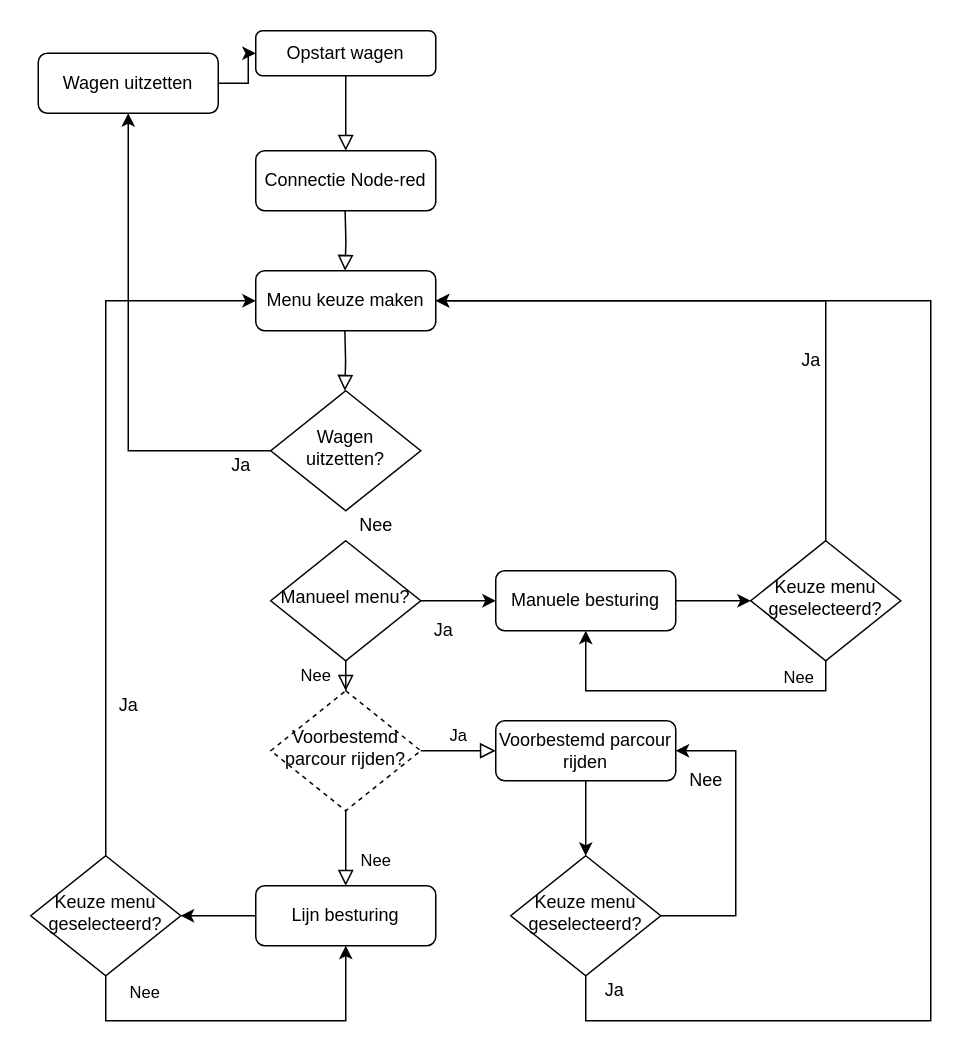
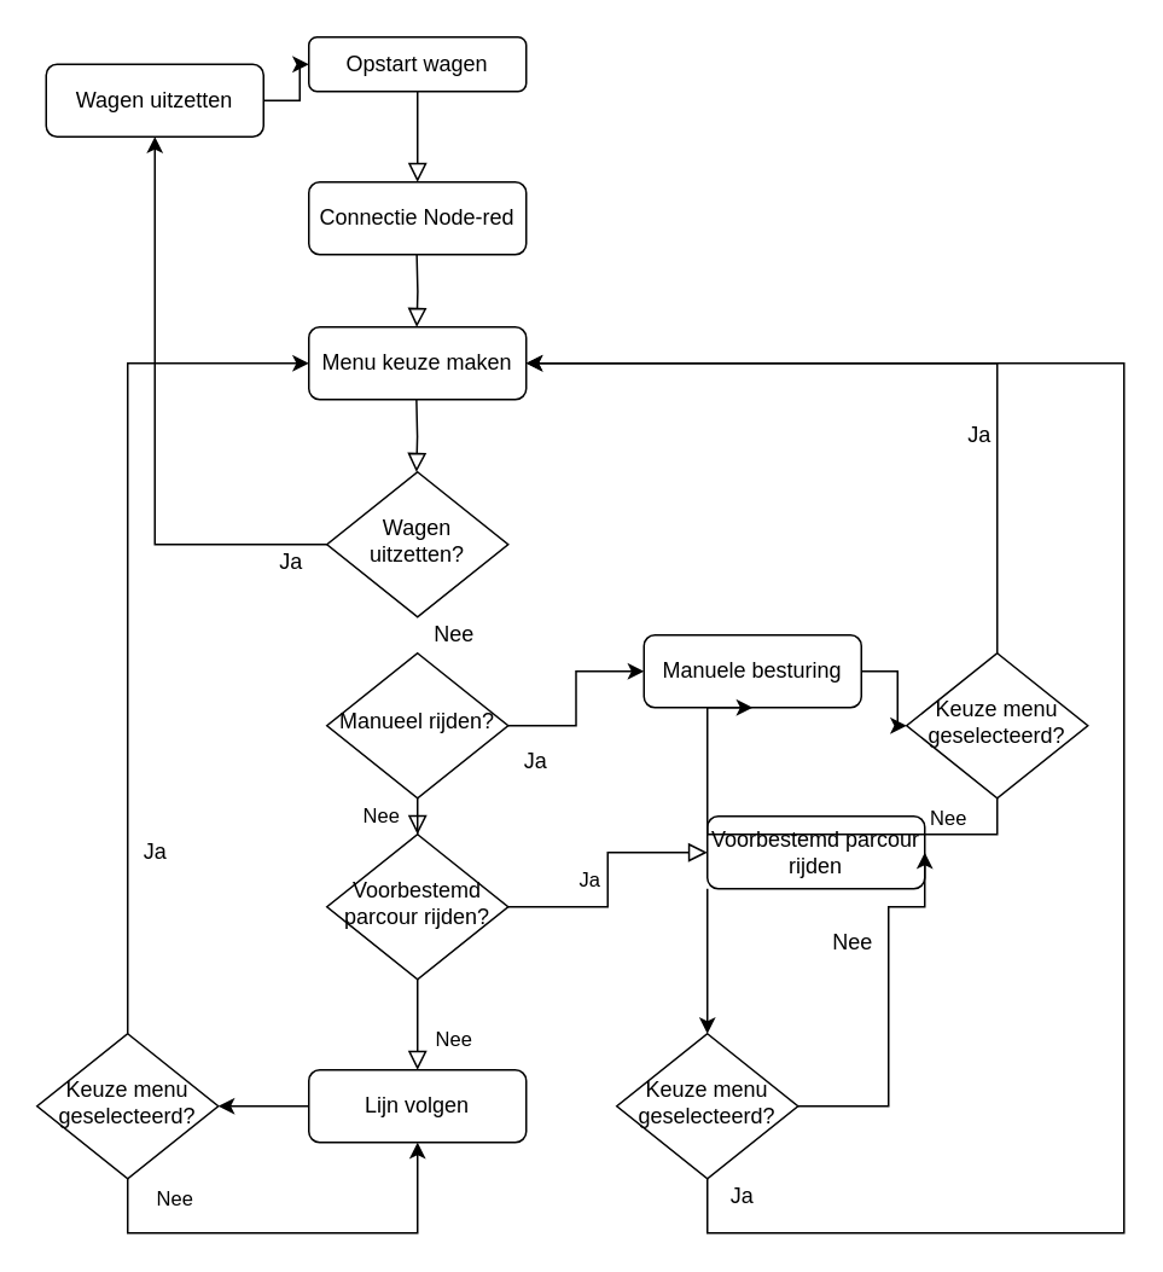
- <mxCell id="6" value="Manueel menu?" style="rhombus;whiteSpace=wrap;html=1;shadow=0;fontFamily=Helvetica;fontSize=12;align=center;strokeWidth=1;spacing=6;spacingTop=-4;" parent="1" vertex="1"><mxGeometry x="180" y="360" width="100" height="80" as="geometry" /></mxCell>
+ <mxCell id="6" value="Manueel rijden?" style="rhombus;whiteSpace=wrap;html=1;shadow=0;fontFamily=Helvetica;fontSize=12;align=center;strokeWidth=1;spacing=6;spacingTop=-4;" parent="1" vertex="1"><mxGeometry x="180" y="360" width="100" height="80" as="geometry" /></mxCell>
- <mxCell id="16" value="Manuele besturing" style="rounded=1;whiteSpace=wrap;html=1;fontSize=12;glass=0;strokeWidth=1;shadow=0;" parent="1" vertex="1"><mxGeometry x="330" y="380" width="120" height="40" as="geometry" /></mxCell>
+ <mxCell id="16" value="Manuele besturing" style="rounded=1;whiteSpace=wrap;html=1;fontSize=12;glass=0;strokeWidth=1;shadow=0;" parent="1" vertex="1"><mxGeometry x="355" y="350" width="120" height="40" as="geometry" /></mxCell>
- <mxCell id="10" value="Voorbestemd parcour rijden?" style="rhombus;whiteSpace=wrap;html=1;shadow=0;fontFamily=Helvetica;fontSize=12;align=center;strokeWidth=1;spacing=6;spacingTop=-4;dashed=1;" parent="1" vertex="1"><mxGeometry x="180" y="460" width="100" height="80" as="geometry" /></mxCell>
+ <mxCell id="10" value="Voorbestemd parcour rijden?" style="rhombus;whiteSpace=wrap;html=1;shadow=0;fontFamily=Helvetica;fontSize=12;align=center;strokeWidth=1;spacing=6;spacingTop=-4;" parent="1" vertex="1"><mxGeometry x="180" y="460" width="100" height="80" as="geometry" /></mxCell>
- <mxCell id="14" value="Voorbestemd parcour rijden" style="rounded=1;whiteSpace=wrap;html=1;fontSize=12;glass=0;strokeWidth=1;shadow=0;" parent="1" vertex="1"><mxGeometry x="330" y="480" width="120" height="40" as="geometry" /></mxCell>
+ <mxCell id="14" value="Voorbestemd parcour rijden" style="rounded=1;whiteSpace=wrap;html=1;fontSize=12;glass=0;strokeWidth=1;shadow=0;" parent="1" vertex="1"><mxGeometry x="390" y="450" width="120" height="40" as="geometry" /></mxCell>
- <mxCell id="12" value="Lijn besturing" style="rounded=1;whiteSpace=wrap;html=1;fontSize=12;glass=0;strokeWidth=1;shadow=0;" parent="1" vertex="1"><mxGeometry x="170" y="590" width="120" height="40" as="geometry" /></mxCell>
+ <mxCell id="12" value="Lijn volgen" style="rounded=1;whiteSpace=wrap;html=1;fontSize=12;glass=0;strokeWidth=1;shadow=0;" parent="1" vertex="1"><mxGeometry x="170" y="590" width="120" height="40" as="geometry" /></mxCell>
